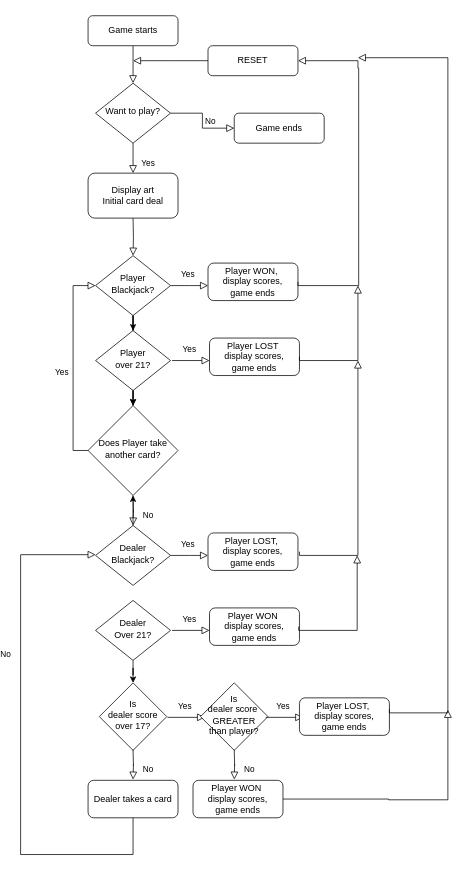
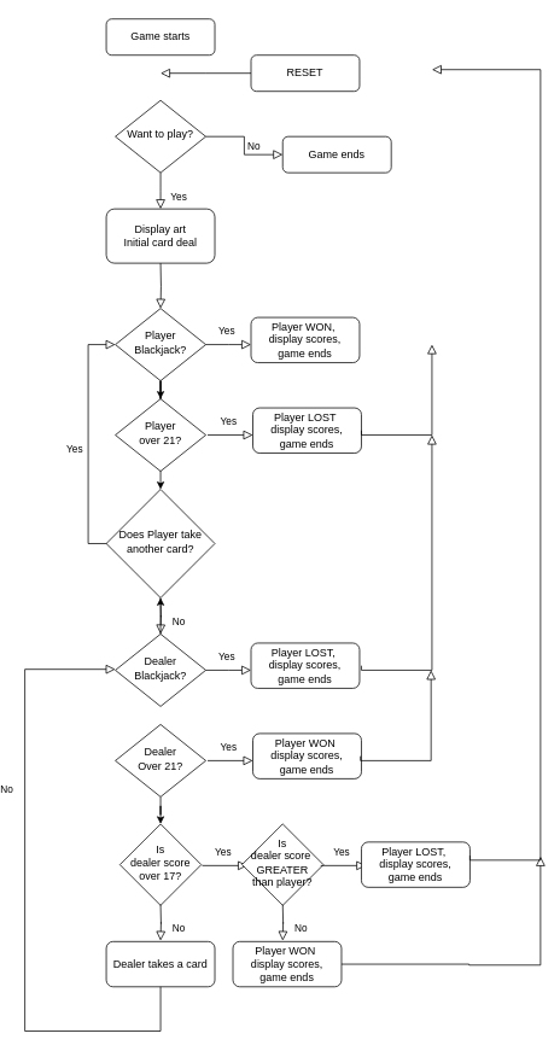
- <mxCell id="2" value="" style="rounded=0;html=1;jettySize=auto;orthogonalLoop=1;fontSize=11;endArrow=block;endFill=0;endSize=8;strokeWidth=1;shadow=0;labelBackgroundColor=none;edgeStyle=orthogonalEdgeStyle;" parent="1" source="3" target="5" edge="1"><mxGeometry relative="1" as="geometry" /></mxCell>
- <mxCell id="16" value="" style="edgeStyle=orthogonalEdgeStyle;rounded=0;html=1;jettySize=auto;orthogonalLoop=1;fontSize=11;endArrow=block;endFill=0;endSize=8;strokeWidth=1;shadow=0;labelBackgroundColor=none;exitX=1;exitY=0.5;exitDx=0;exitDy=0;entryX=1;entryY=0.5;entryDx=0;entryDy=0;" parent="1" source="15" target="8" edge="1"><mxGeometry x="-0.083" y="15" relative="1" as="geometry"><mxPoint as="offset" /><mxPoint x="230" y="390" as="sourcePoint" /><mxPoint x="350" y="80" as="targetPoint" /><Array as="points"><mxPoint x="471" y="380" /><mxPoint x="471" y="90" /><mxPoint x="470" y="90" /><mxPoint x="470" y="80" /></Array></mxGeometry></mxCell>
- <mxCell id="20" value="" style="edgeStyle=orthogonalEdgeStyle;rounded=0;orthogonalLoop=1;jettySize=auto;html=1;" parent="1" source="21" target="17" edge="1"><mxGeometry relative="1" as="geometry" /></mxCell>
